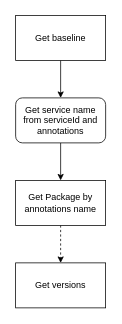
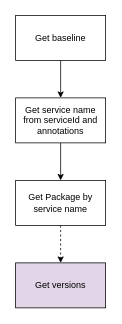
- <mxCell id="5" value="Get service name from serviceId and annotations" style="whiteSpace=wrap;html=1;rounded=1;" vertex="1" parent="1"><mxGeometry x="20" y="130" width="120" height="60" as="geometry" /></mxCell>
+ <mxCell id="5" value="Get service name from serviceId and annotations" style="rounded=0;whiteSpace=wrap;html=1;" vertex="1" parent="1"><mxGeometry x="20" y="130" width="120" height="60" as="geometry" /></mxCell>
- <mxCell id="7" value="Get Package by annotations name" style="rounded=0;whiteSpace=wrap;html=1;" vertex="1" parent="1"><mxGeometry x="20" y="240" width="120" height="60" as="geometry" /></mxCell>
+ <mxCell id="7" value="Get Package by service name" style="rounded=0;whiteSpace=wrap;html=1;" vertex="1" parent="1"><mxGeometry x="20" y="240" width="120" height="60" as="geometry" /></mxCell>
- <mxCell id="8" value="Get versions" style="rounded=0;whiteSpace=wrap;html=1;" vertex="1" parent="1"><mxGeometry x="20" y="350" width="120" height="60" as="geometry" /></mxCell>
+ <mxCell id="8" value="Get versions" style="rounded=0;whiteSpace=wrap;html=1;fillColor=#e1d5e7;" vertex="1" parent="1"><mxGeometry x="20" y="350" width="120" height="60" as="geometry" /></mxCell>
